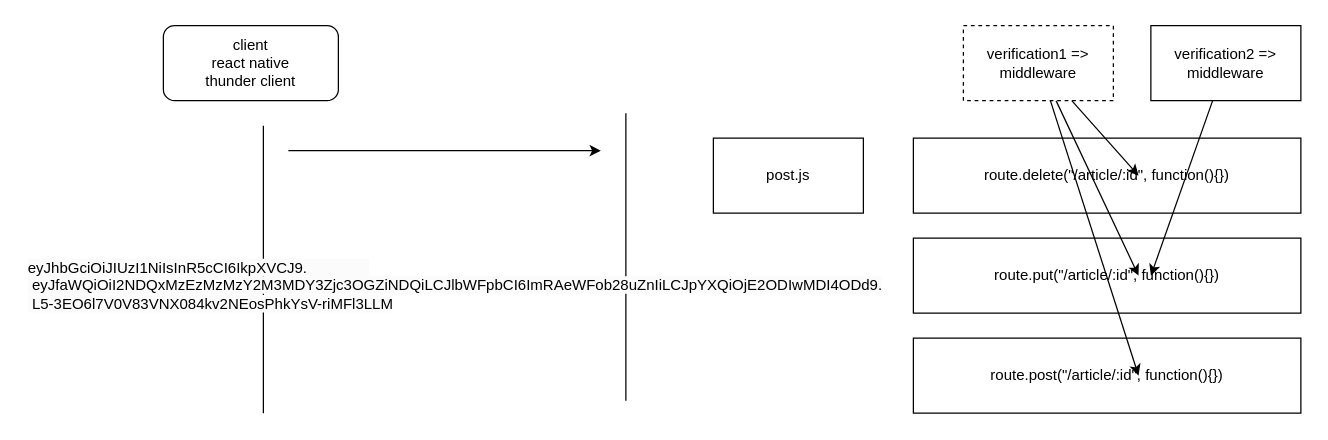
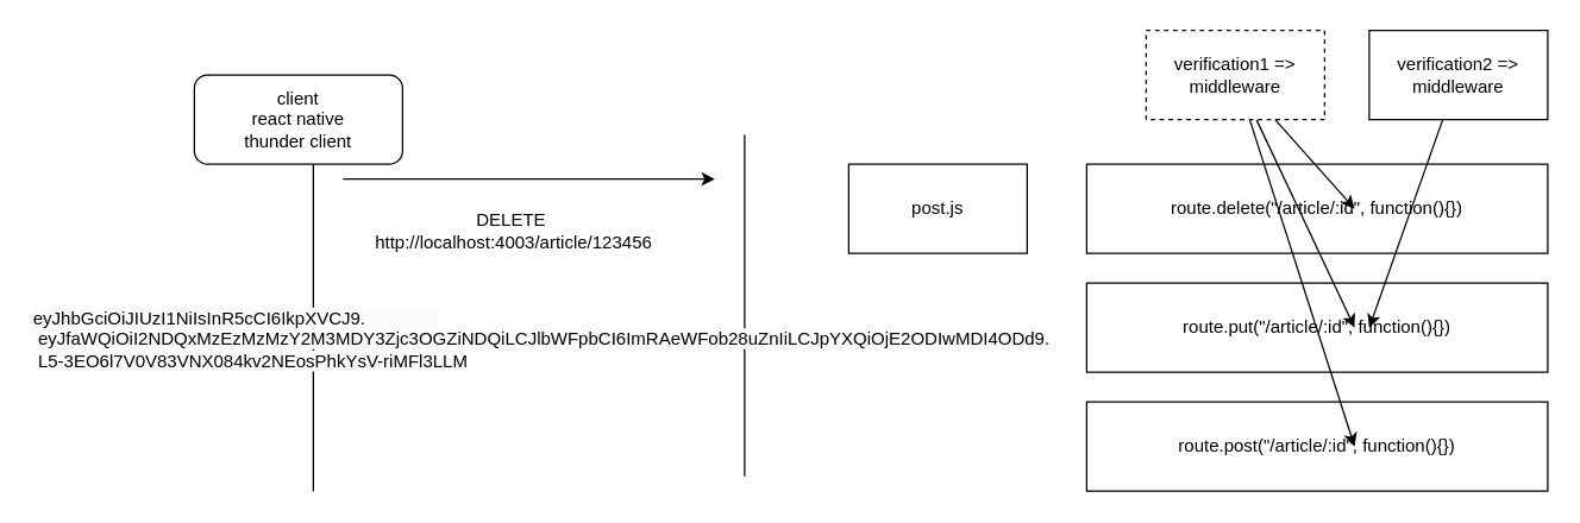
- <mxCell id="6" value="client&lt;br&gt;react native&lt;br&gt;thunder client" style="rounded=1;whiteSpace=wrap;html=1;" vertex="1" parent="1"><mxGeometry x="130" y="20" width="140" height="60" as="geometry" /></mxCell>
+ <mxCell id="6" value="client&lt;br&gt;react native&lt;br&gt;thunder client" style="rounded=1;whiteSpace=wrap;html=1;" vertex="1" parent="1"><mxGeometry x="130" y="50" width="140" height="60" as="geometry" /></mxCell>
+ <mxCell id="8" value="DELETE&amp;nbsp; http://localhost:4003/article/123456" style="text;html=1;strokeColor=none;fillColor=none;align=center;verticalAlign=middle;whiteSpace=wrap;rounded=0;" vertex="1" parent="1"><mxGeometry x="260" y="140" width="170" height="30" as="geometry" /></mxCell>
